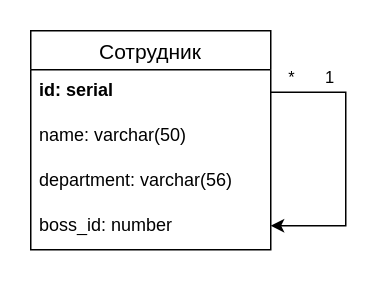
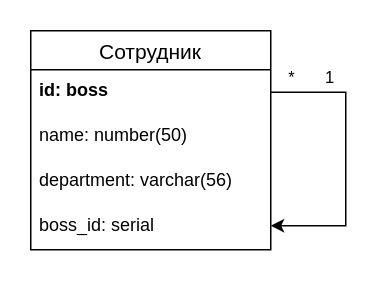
- <mxCell id="3" value="&lt;b&gt;id: serial&lt;/b&gt;" style="text;strokeColor=none;fillColor=none;spacingLeft=4;spacingRight=4;overflow=hidden;rotatable=0;points=[[0,0.5],[1,0.5]];portConstraint=eastwest;fontSize=12;whiteSpace=wrap;html=1;" vertex="1" parent="2"><mxGeometry y="26" width="160" height="30" as="geometry" /></mxCell>
+ <mxCell id="3" value="&lt;b&gt;id: boss&lt;/b&gt;" style="text;strokeColor=none;fillColor=none;spacingLeft=4;spacingRight=4;overflow=hidden;rotatable=0;points=[[0,0.5],[1,0.5]];portConstraint=eastwest;fontSize=12;whiteSpace=wrap;html=1;" vertex="1" parent="2"><mxGeometry y="26" width="160" height="30" as="geometry" /></mxCell>
- <mxCell id="4" value="name: varchar(50)" style="text;strokeColor=none;fillColor=none;spacingLeft=4;spacingRight=4;overflow=hidden;rotatable=0;points=[[0,0.5],[1,0.5]];portConstraint=eastwest;fontSize=12;whiteSpace=wrap;html=1;" vertex="1" parent="2"><mxGeometry y="56" width="160" height="30" as="geometry" /></mxCell>
+ <mxCell id="4" value="name: number(50)" style="text;strokeColor=none;fillColor=none;spacingLeft=4;spacingRight=4;overflow=hidden;rotatable=0;points=[[0,0.5],[1,0.5]];portConstraint=eastwest;fontSize=12;whiteSpace=wrap;html=1;" vertex="1" parent="2"><mxGeometry y="56" width="160" height="30" as="geometry" /></mxCell>
- <mxCell id="6" value="boss_id: number" style="text;strokeColor=none;fillColor=none;spacingLeft=4;spacingRight=4;overflow=hidden;rotatable=0;points=[[0,0.5],[1,0.5]];portConstraint=eastwest;fontSize=12;whiteSpace=wrap;html=1;" vertex="1" parent="2"><mxGeometry y="116" width="160" height="30" as="geometry" /></mxCell>
+ <mxCell id="6" value="boss_id: serial" style="text;strokeColor=none;fillColor=none;spacingLeft=4;spacingRight=4;overflow=hidden;rotatable=0;points=[[0,0.5],[1,0.5]];portConstraint=eastwest;fontSize=12;whiteSpace=wrap;html=1;" vertex="1" parent="2"><mxGeometry y="116" width="160" height="30" as="geometry" /></mxCell>
